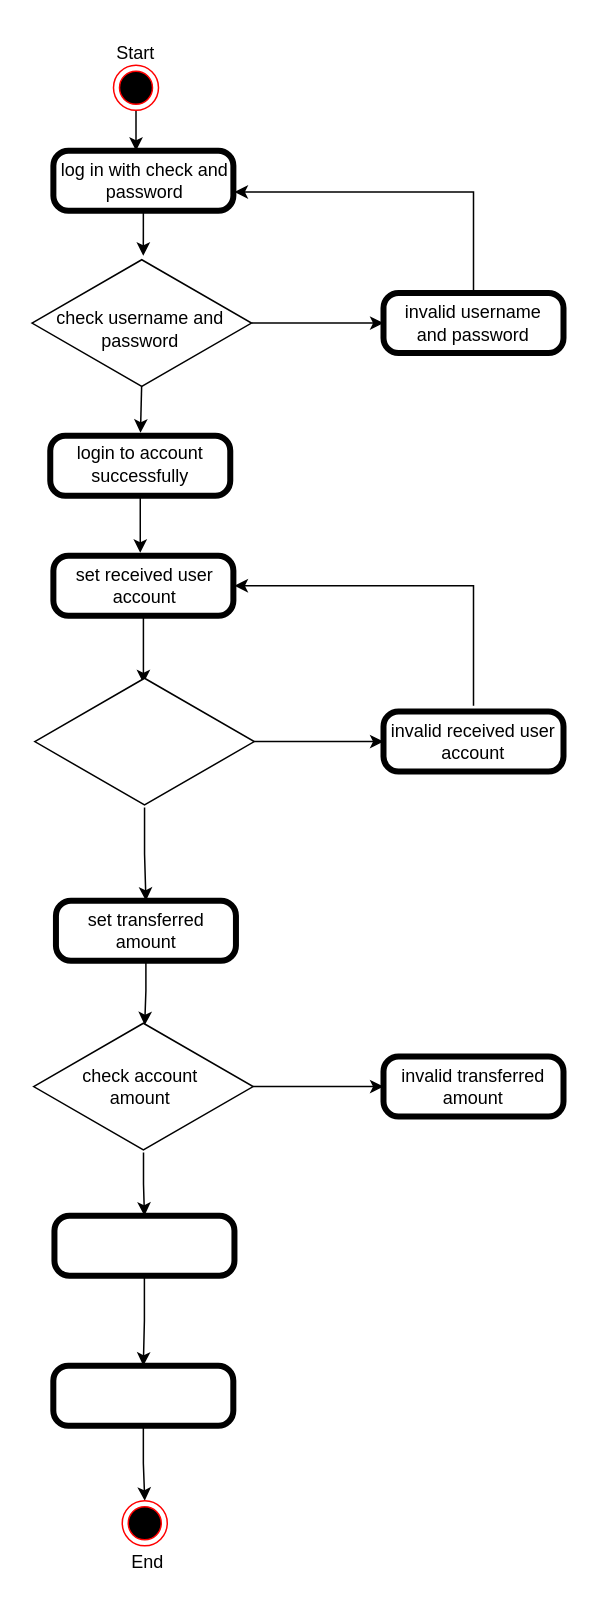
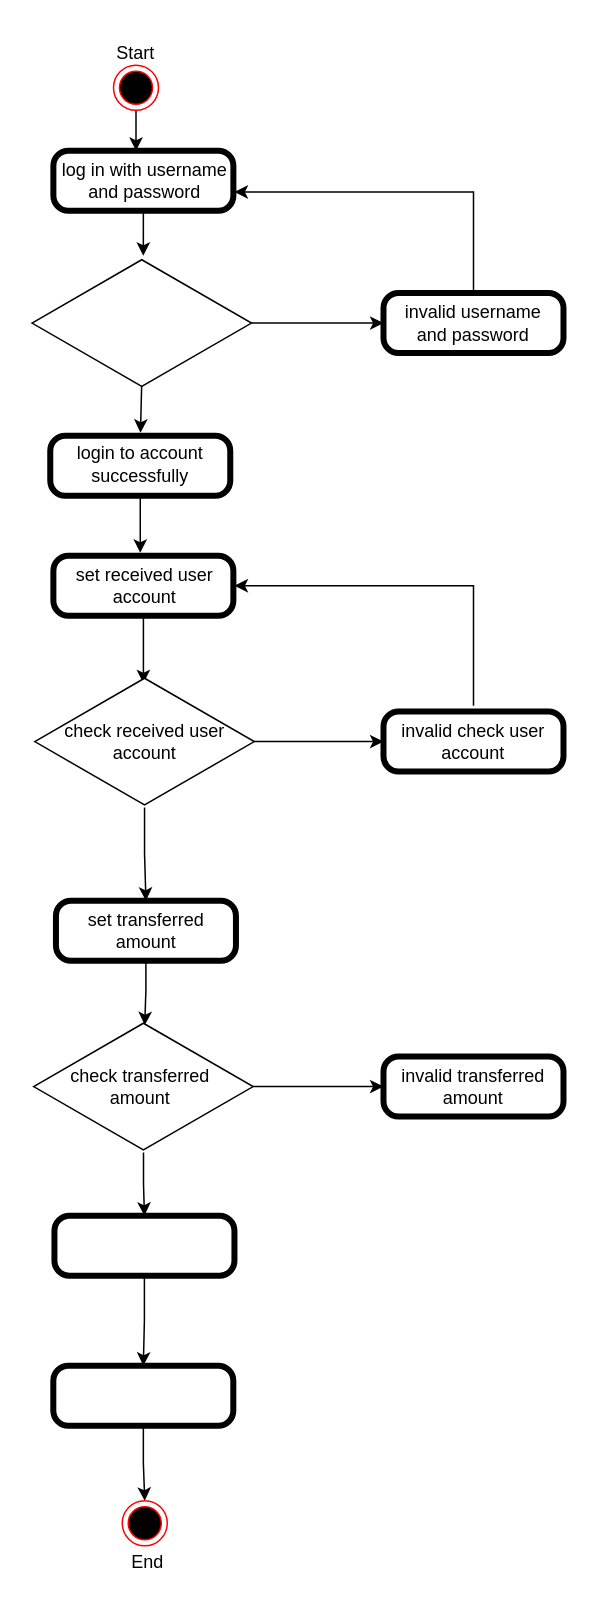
- <mxCell id="9" value="log in with check and password" style="text;strokeColor=none;align=center;fillColor=none;html=1;verticalAlign=middle;whiteSpace=wrap;rounded=0;" vertex="1" parent="1"><mxGeometry x="35.67" y="105" width="120" height="30" as="geometry" /></mxCell>
+ <mxCell id="9" value="log in with username and password" style="text;strokeColor=none;align=center;fillColor=none;html=1;verticalAlign=middle;whiteSpace=wrap;rounded=0;" vertex="1" parent="1"><mxGeometry x="35.67" y="105" width="120" height="30" as="geometry" /></mxCell>
- <mxCell id="13" value="check username and password" style="text;strokeColor=none;align=center;fillColor=none;html=1;verticalAlign=middle;whiteSpace=wrap;rounded=0;" vertex="1" parent="1"><mxGeometry x="33" y="203.9" width="120" height="30" as="geometry" /></mxCell>
+ <mxCell id="25" value="check received user account" style="text;strokeColor=none;align=center;fillColor=none;html=1;verticalAlign=middle;whiteSpace=wrap;rounded=0;" vertex="1" parent="1"><mxGeometry x="35.67" y="478.9" width="120" height="30" as="geometry" /></mxCell>
- <mxCell id="27" value="invalid received user account" style="text;strokeColor=none;align=center;fillColor=none;html=1;verticalAlign=middle;whiteSpace=wrap;rounded=0;" vertex="1" parent="1"><mxGeometry x="255" y="478.9" width="120" height="30" as="geometry" /></mxCell>
+ <mxCell id="27" value="invalid check user account" style="text;strokeColor=none;align=center;fillColor=none;html=1;verticalAlign=middle;whiteSpace=wrap;rounded=0;" vertex="1" parent="1"><mxGeometry x="255" y="478.9" width="120" height="30" as="geometry" /></mxCell>
- <mxCell id="34" value="check account amount" style="text;strokeColor=none;align=center;fillColor=none;html=1;verticalAlign=middle;whiteSpace=wrap;rounded=0;" vertex="1" parent="1"><mxGeometry x="32.84" y="708.9" width="120" height="30" as="geometry" /></mxCell>
+ <mxCell id="34" value="check transferred amount" style="text;strokeColor=none;align=center;fillColor=none;html=1;verticalAlign=middle;whiteSpace=wrap;rounded=0;" vertex="1" parent="1"><mxGeometry x="32.84" y="708.9" width="120" height="30" as="geometry" /></mxCell>
